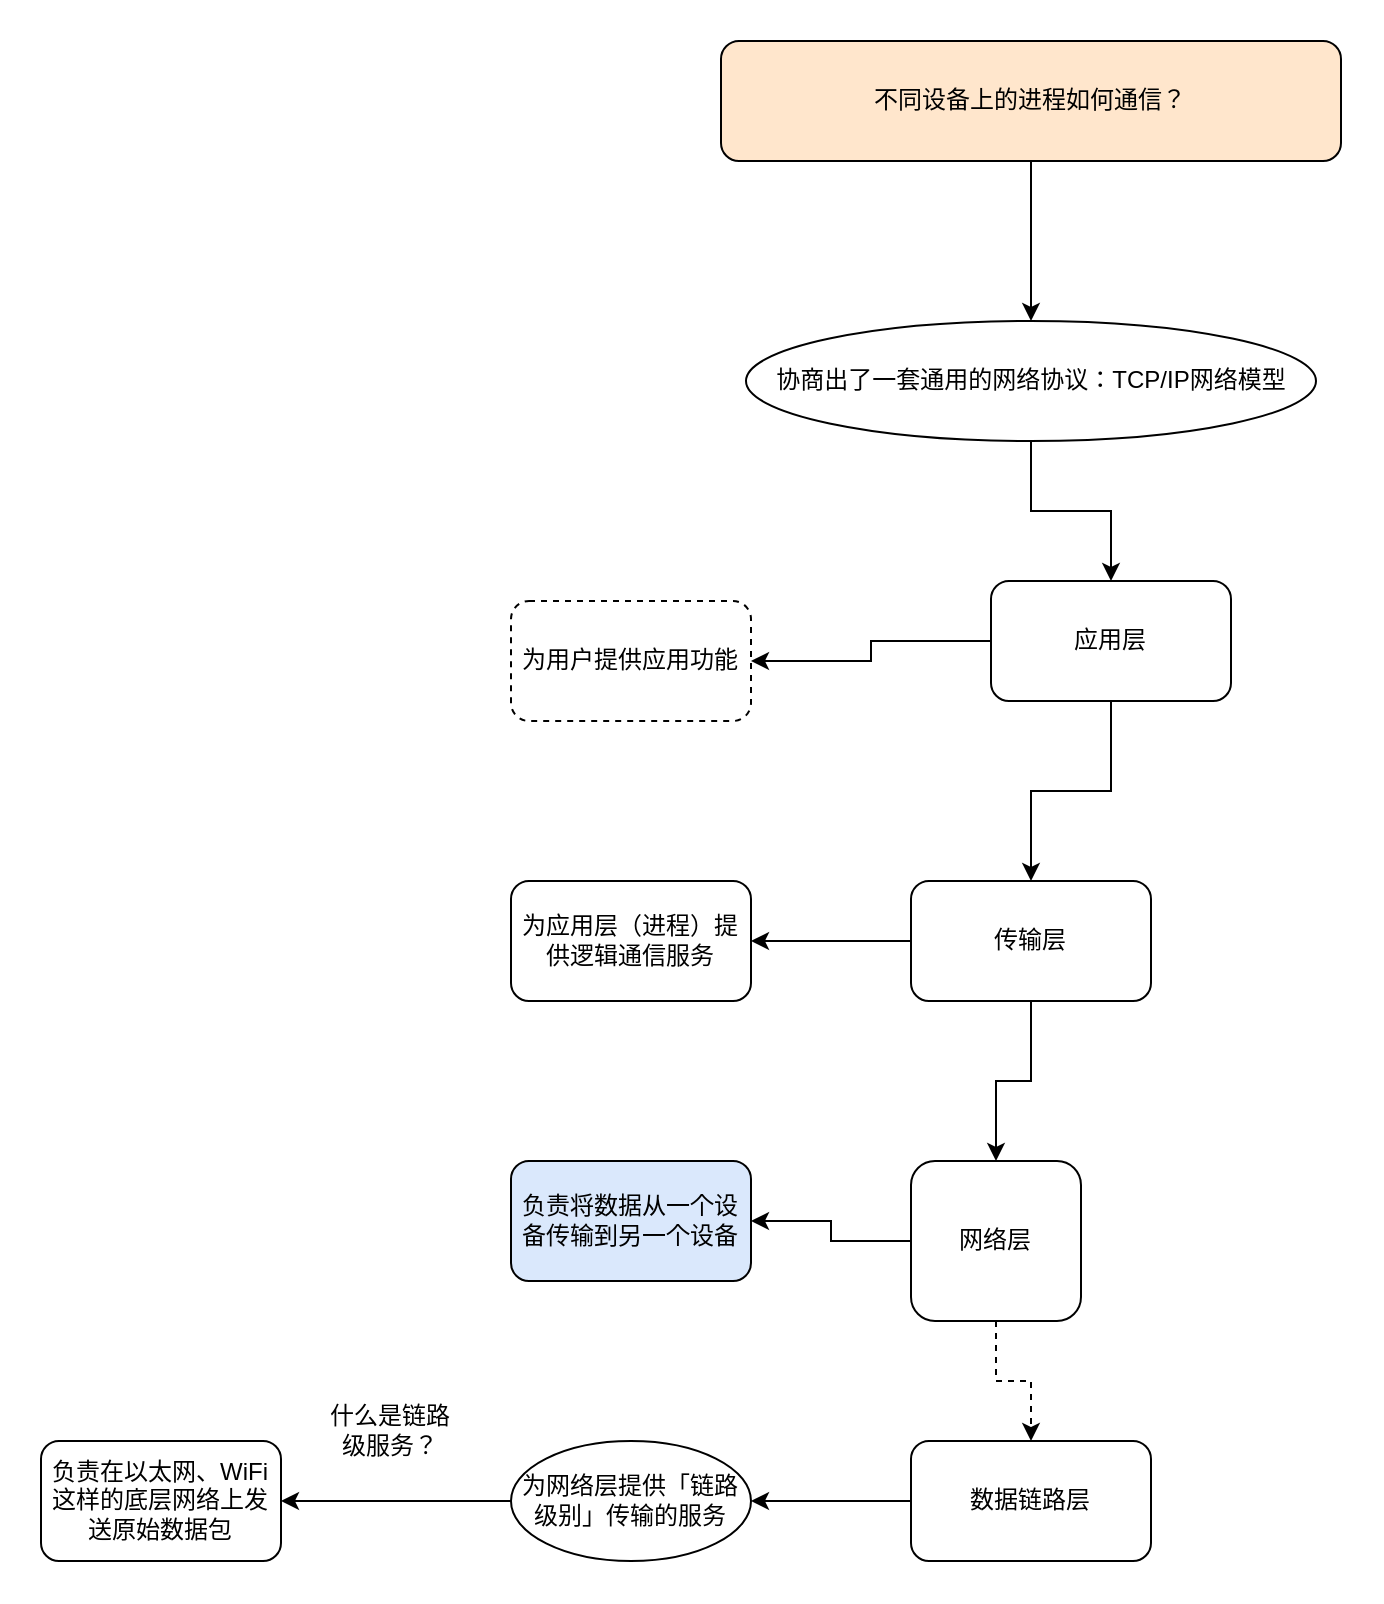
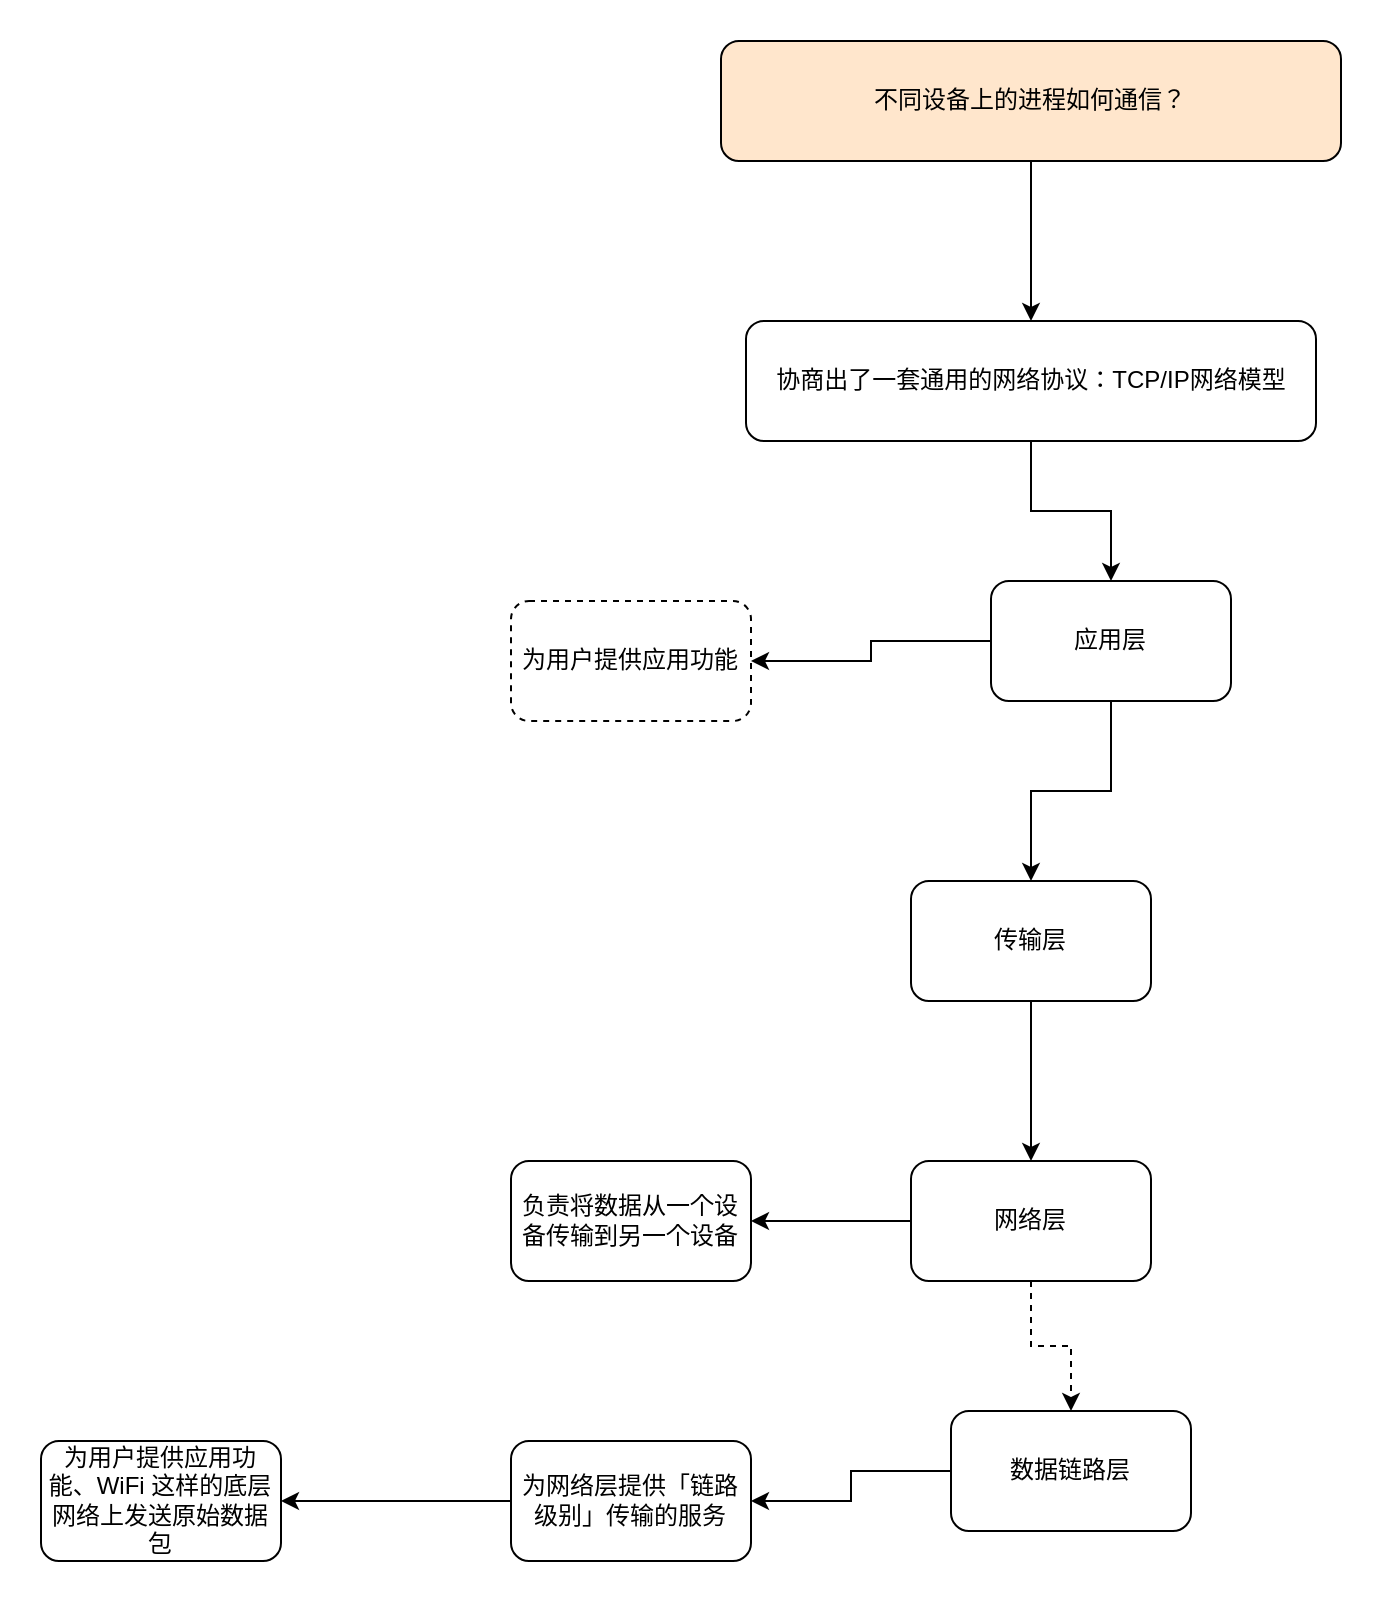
- <mxCell id="5" value="协商出了一套通用的网络协议：TCP/IP网络模型" style="ellipse;whiteSpace=wrap;html=1;" vertex="1" parent="1"><mxGeometry x="372.5" y="160" width="285" height="60" as="geometry" /></mxCell>
+ <mxCell id="5" value="协商出了一套通用的网络协议：TCP/IP网络模型" style="whiteSpace=wrap;html=1;rounded=1;" vertex="1" parent="1"><mxGeometry x="372.5" y="160" width="285" height="60" as="geometry" /></mxCell>
- <mxCell id="18" value="为应用层（进程）提供逻辑通信服务" style="whiteSpace=wrap;html=1;rounded=1;" vertex="1" parent="1"><mxGeometry x="255" y="440" width="120" height="60" as="geometry" /></mxCell>
- <mxCell id="10" value="" style="edgeStyle=orthogonalEdgeStyle;rounded=0;orthogonalLoop=1;jettySize=auto;html=1;" edge="1" parent="1" source="11" target="18"><mxGeometry relative="1" as="geometry" /></mxCell>
- <mxCell id="19" value="负责将数据从一个设备传输到另一个设备" style="whiteSpace=wrap;html=1;rounded=1;fillColor=#dae8fc;" vertex="1" parent="1"><mxGeometry x="255" y="580" width="120" height="60" as="geometry" /></mxCell>
+ <mxCell id="19" value="负责将数据从一个设备传输到另一个设备" style="whiteSpace=wrap;html=1;rounded=1;" vertex="1" parent="1"><mxGeometry x="255" y="580" width="120" height="60" as="geometry" /></mxCell>
- <mxCell id="14" value="网络层" style="whiteSpace=wrap;html=1;rounded=1;" vertex="1" parent="1"><mxGeometry x="455" y="580" width="85" height="80" as="geometry" /></mxCell>
+ <mxCell id="14" value="网络层" style="whiteSpace=wrap;html=1;rounded=1;" vertex="1" parent="1"><mxGeometry x="455" y="580" width="120" height="60" as="geometry" /></mxCell>
- <mxCell id="23" value="什么是链路级服务？" style="text;html=1;align=center;verticalAlign=middle;whiteSpace=wrap;rounded=0;" vertex="1" parent="1"><mxGeometry x="160" y="700" width="70" height="30" as="geometry" /></mxCell>
- <mxCell id="22" value="负责在以太网、WiFi 这样的底层网络上发送原始数据包" style="whiteSpace=wrap;html=1;rounded=1;" vertex="1" parent="1"><mxGeometry x="20" y="720" width="120" height="60" as="geometry" /></mxCell>
+ <mxCell id="22" value="为用户提供应用功能、WiFi 这样的底层网络上发送原始数据包" style="whiteSpace=wrap;html=1;rounded=1;" vertex="1" parent="1"><mxGeometry x="20" y="720" width="120" height="60" as="geometry" /></mxCell>
- <mxCell id="21" value="为网络层提供「链路级别」传输的服务" style="ellipse;whiteSpace=wrap;html=1;" vertex="1" parent="1"><mxGeometry x="255" y="720" width="120" height="60" as="geometry" /></mxCell>
+ <mxCell id="21" value="为网络层提供「链路级别」传输的服务" style="whiteSpace=wrap;html=1;rounded=1;" vertex="1" parent="1"><mxGeometry x="255" y="720" width="120" height="60" as="geometry" /></mxCell>
- <mxCell id="16" value="数据链路层" style="whiteSpace=wrap;html=1;rounded=1;" vertex="1" parent="1"><mxGeometry x="455" y="720" width="120" height="60" as="geometry" /></mxCell>
+ <mxCell id="16" value="数据链路层" style="whiteSpace=wrap;html=1;rounded=1;" vertex="1" parent="1"><mxGeometry x="475" y="705" width="120" height="60" as="geometry" /></mxCell>
